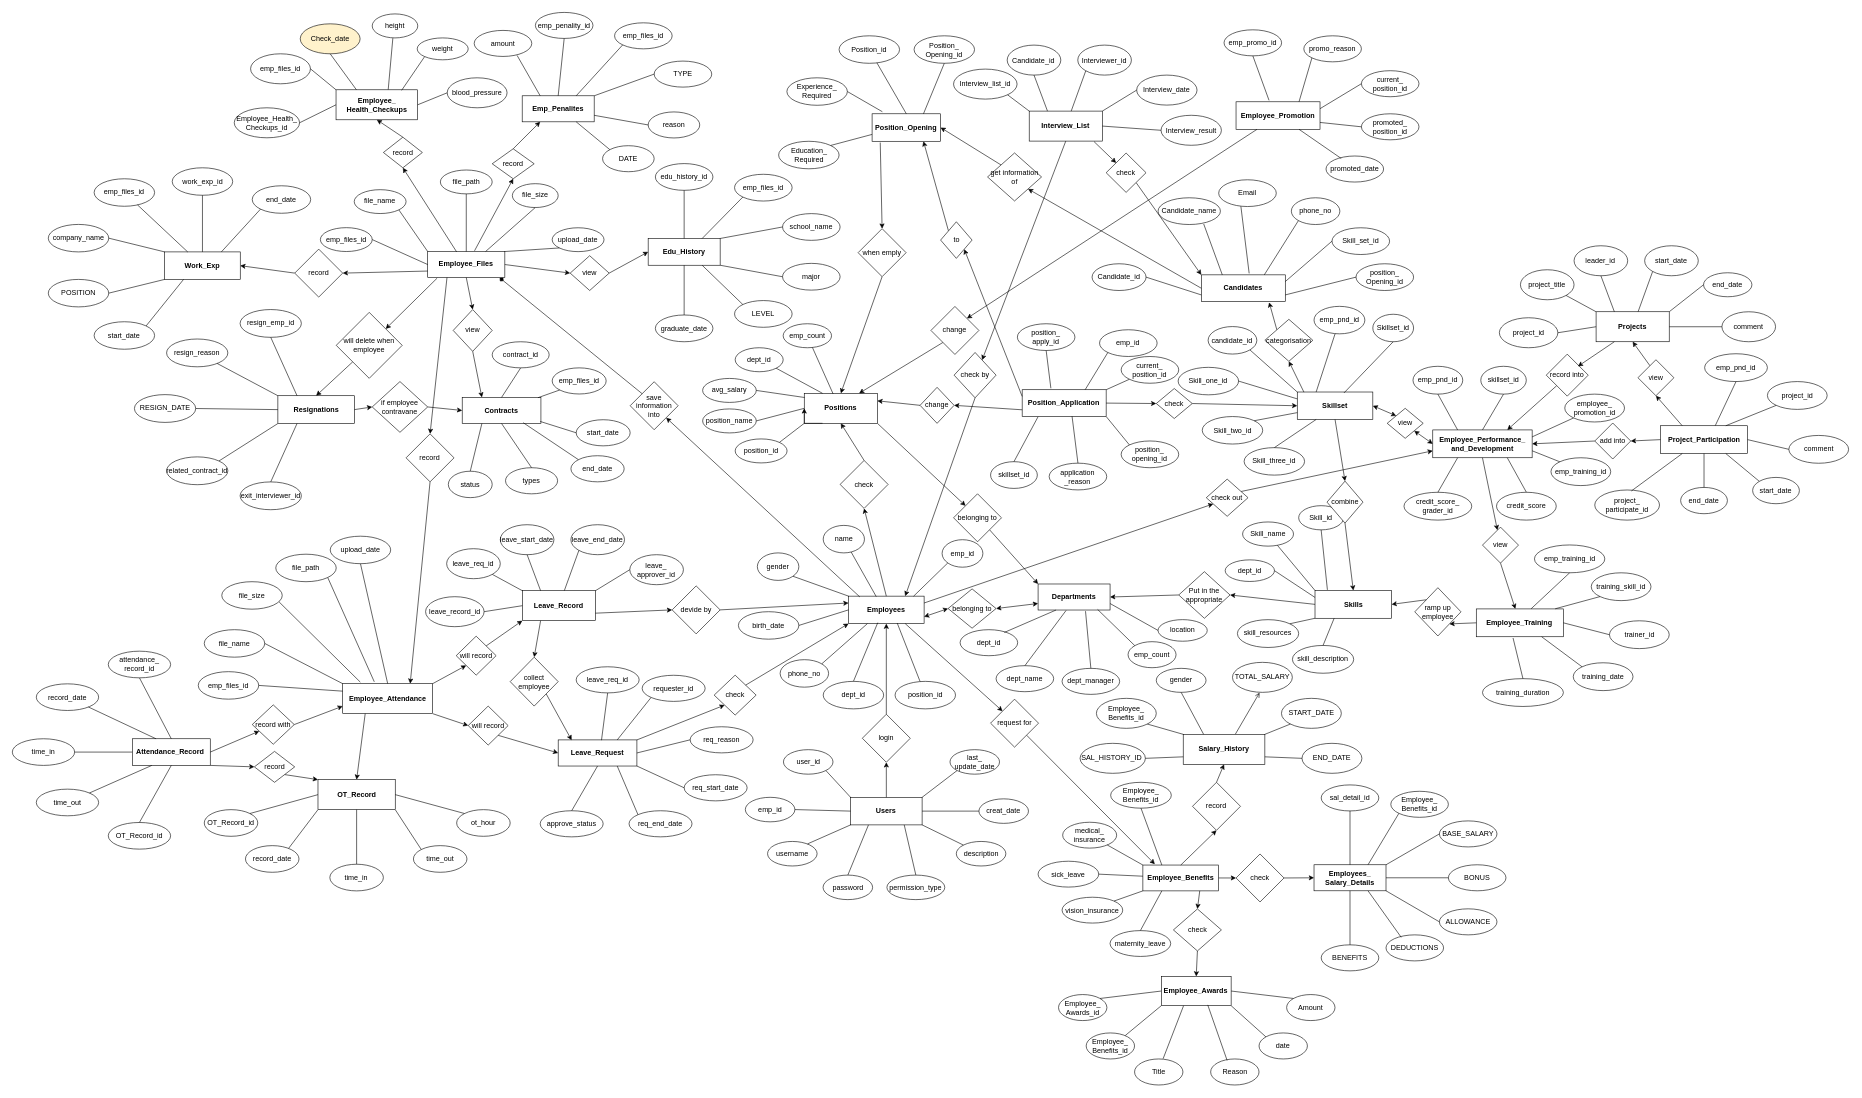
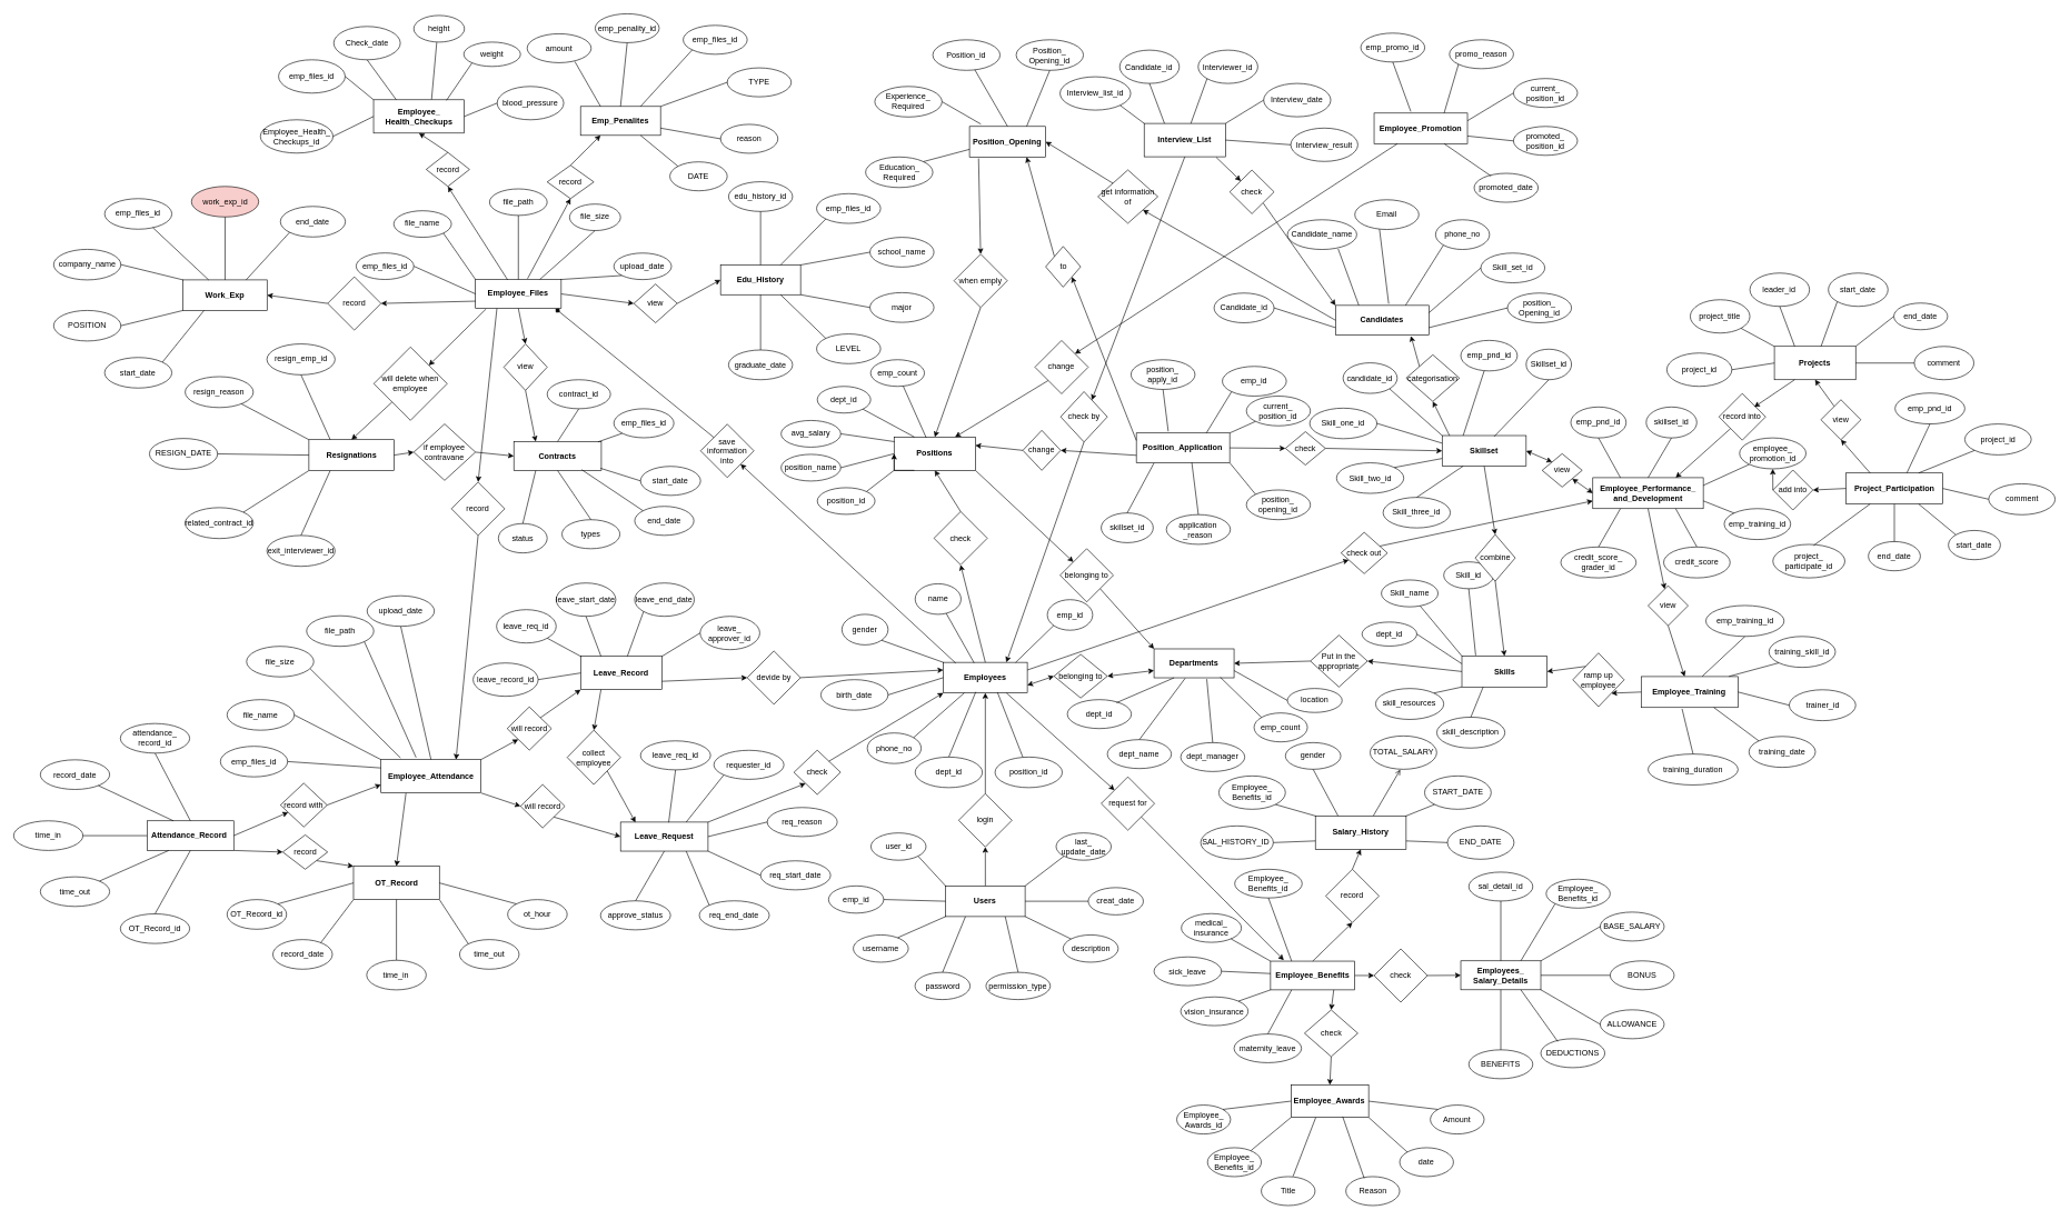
- <mxCell id="7" value="Check_date" style="ellipse;whiteSpace=wrap;html=1;fillColor=#fff2cc;" parent="3" vertex="1"><mxGeometry x="110.002" y="10" width="99.811" height="50" as="geometry" /></mxCell>
+ <mxCell id="7" value="Check_date" style="ellipse;whiteSpace=wrap;html=1;" parent="3" vertex="1"><mxGeometry x="110.002" y="10" width="99.811" height="50" as="geometry" /></mxCell>
- <mxCell id="19" value="work_exp_id" style="ellipse;whiteSpace=wrap;html=1;" parent="17" vertex="1"><mxGeometry x="206.614" width="100.787" height="45.833" as="geometry" /></mxCell>
+ <mxCell id="19" value="work_exp_id" style="ellipse;whiteSpace=wrap;html=1;fillColor=#f8cecc;" parent="17" vertex="1"><mxGeometry x="206.614" width="100.787" height="45.833" as="geometry" /></mxCell>
- <mxCell id="427" value="" style="endArrow=classic;html=1;rounded=0;exitX=0;exitY=0.5;exitDx=0;exitDy=0;entryX=1;entryY=0.5;entryDx=0;entryDy=0;" parent="411" source="426" target="416" edge="1"><mxGeometry width="50" height="50" relative="1" as="geometry"><mxPoint x="288.646" y="182.192" as="sourcePoint" /><mxPoint x="152.291" y="149" as="targetPoint" /></mxGeometry></mxCell>
+ <mxCell id="427" value="" style="endArrow=classic;html=1;rounded=0;exitX=0;exitY=0.5;exitDx=0;exitDy=0;" parent="411" source="426" target="415" edge="1"><mxGeometry width="50" height="50" relative="1" as="geometry"><mxPoint x="288.646" y="182.192" as="sourcePoint" /><mxPoint x="152.291" y="149" as="targetPoint" /></mxGeometry></mxCell>
